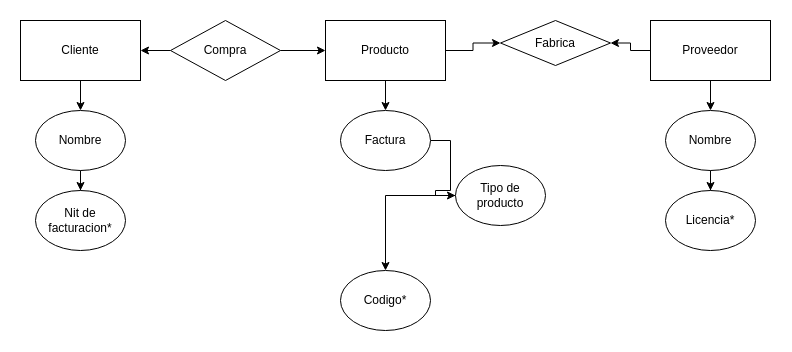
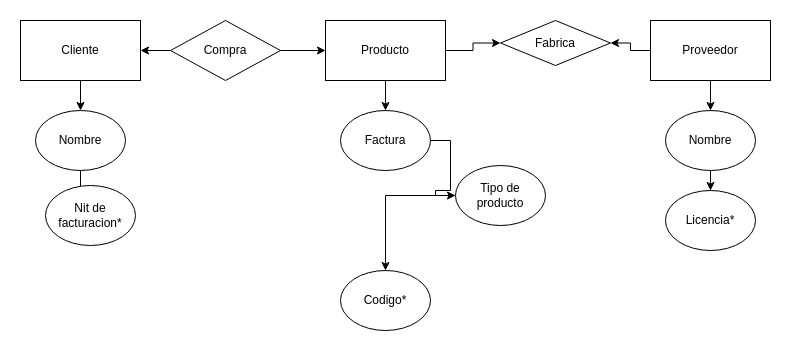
- <mxCell id="20" value="Nit de facturacion*" style="ellipse;whiteSpace=wrap;html=1;" vertex="1" parent="1"><mxGeometry x="35" y="190" width="90" height="60" as="geometry" /></mxCell>
+ <mxCell id="20" value="Nit de facturacion*" style="ellipse;whiteSpace=wrap;html=1;" vertex="1" parent="1"><mxGeometry x="45" y="185" width="90" height="60" as="geometry" /></mxCell>
